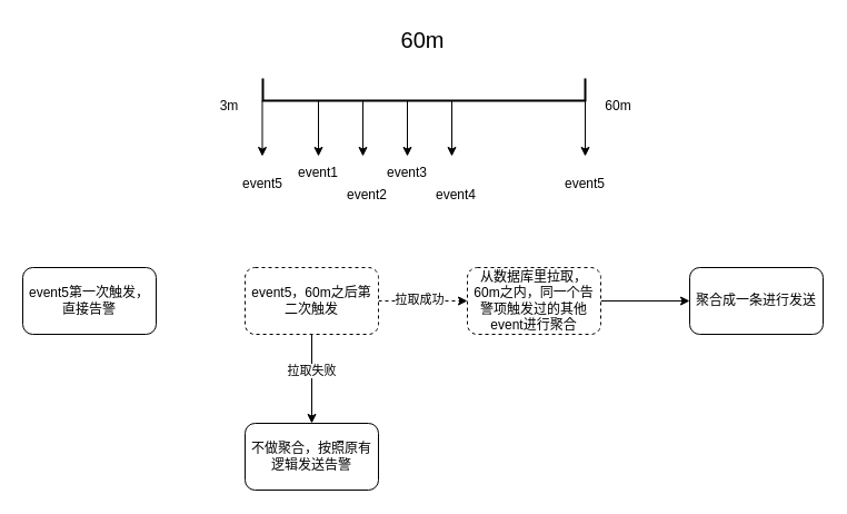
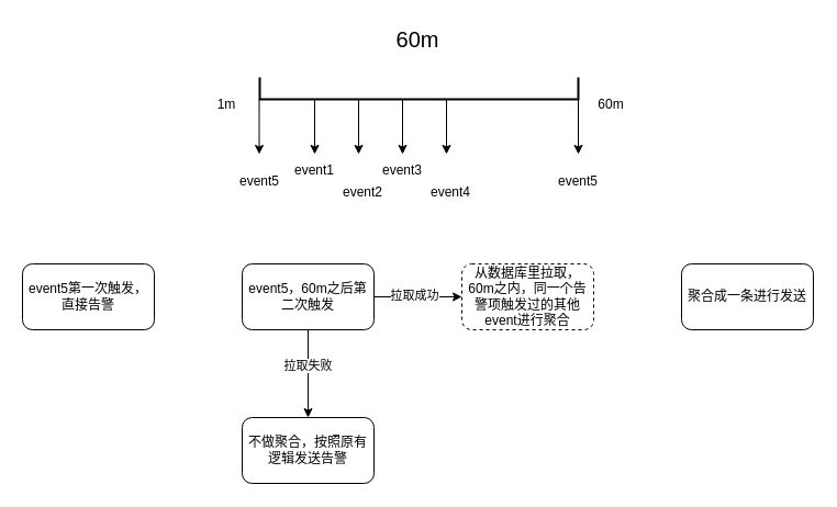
- <mxCell id="4" value="3m" style="text;html=1;strokeColor=none;fillColor=none;align=center;verticalAlign=middle;whiteSpace=wrap;rounded=0;" parent="1" vertex="1"><mxGeometry x="176" y="80" width="60" height="30" as="geometry" /></mxCell>
+ <mxCell id="4" value="1m" style="text;html=1;strokeColor=none;fillColor=none;align=center;verticalAlign=middle;whiteSpace=wrap;rounded=0;" parent="1" vertex="1"><mxGeometry x="176" y="80" width="60" height="30" as="geometry" /></mxCell>
- <mxCell id="23" value="event5，60m之后第二次触发" style="whiteSpace=wrap;html=1;rounded=1;dashed=1;" vertex="1" parent="1"><mxGeometry x="220" y="240" width="120" height="60" as="geometry" /></mxCell>
+ <mxCell id="23" value="event5，60m之后第二次触发" style="whiteSpace=wrap;html=1;rounded=1;" vertex="1" parent="1"><mxGeometry x="220" y="240" width="120" height="60" as="geometry" /></mxCell>
- <mxCell id="19" value="" style="edgeStyle=orthogonalEdgeStyle;rounded=0;orthogonalLoop=1;jettySize=auto;html=1;dashed=1;" edge="1" parent="1" source="23" target="25"><mxGeometry relative="1" as="geometry" /></mxCell>
+ <mxCell id="19" value="" style="edgeStyle=orthogonalEdgeStyle;rounded=0;orthogonalLoop=1;jettySize=auto;html=1;" edge="1" parent="1" source="23" target="25"><mxGeometry relative="1" as="geometry" /></mxCell>
- <mxCell id="24" value="" style="edgeStyle=orthogonalEdgeStyle;rounded=0;orthogonalLoop=1;jettySize=auto;html=1;" edge="1" parent="1" source="25" target="26"><mxGeometry relative="1" as="geometry" /></mxCell>
